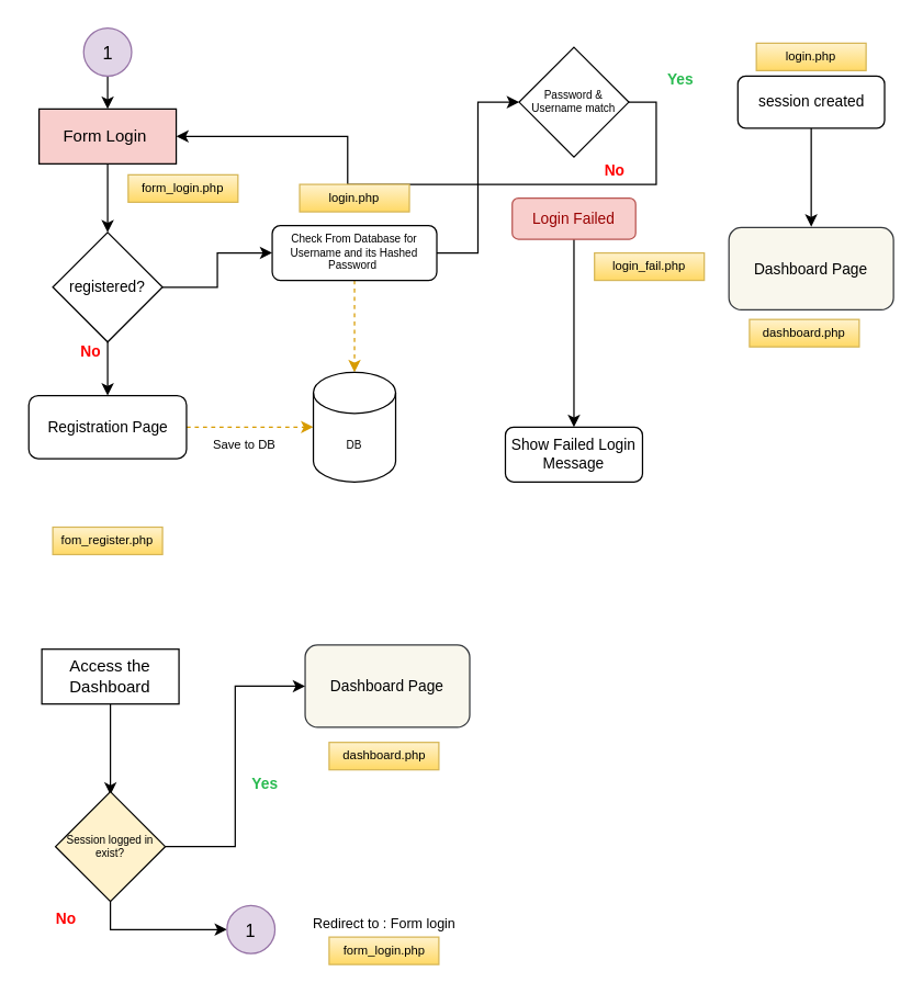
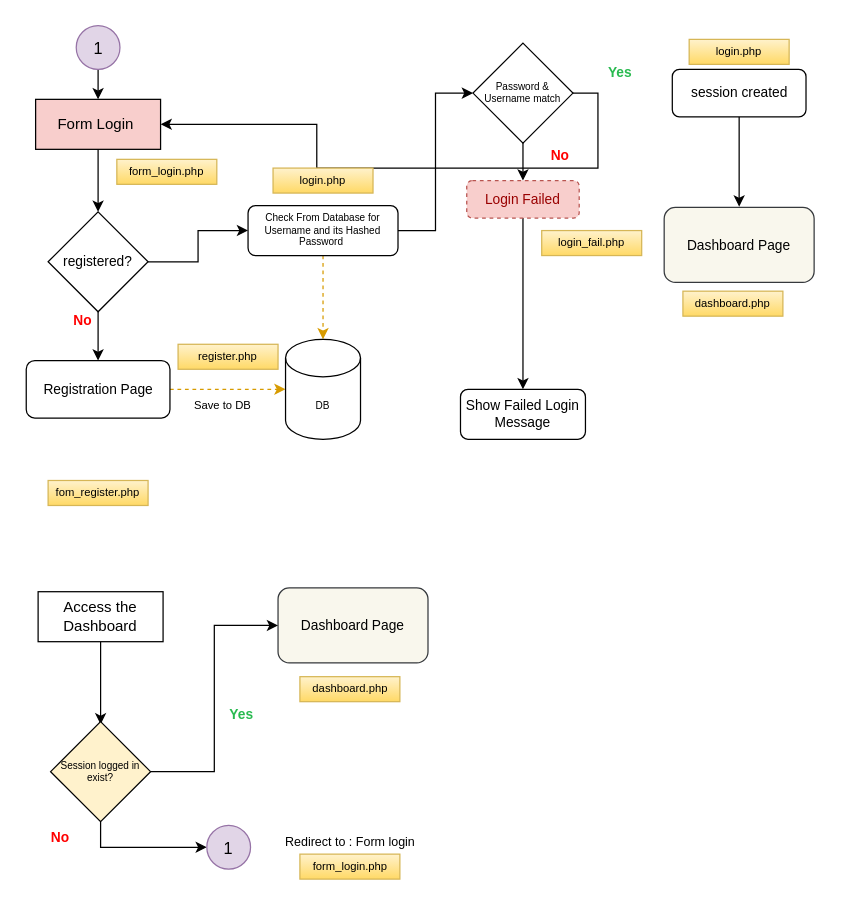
+ <mxCell id="9" style="edgeStyle=orthogonalEdgeStyle;rounded=0;orthogonalLoop=1;jettySize=auto;html=1;exitX=0.5;exitY=1;exitDx=0;exitDy=0;entryX=0.5;entryY=0;entryDx=0;entryDy=0;fontSize=8;" parent="1" source="11" target="13" edge="1"><mxGeometry relative="1" as="geometry" /></mxCell>
- <mxCell id="13" value="Login Failed" style="rounded=1;whiteSpace=wrap;html=1;fontSize=11;fillColor=#f8cecc;strokeColor=#b85450;fontColor=#990000;" parent="1" vertex="1"><mxGeometry x="373" y="144" width="90" height="30" as="geometry" /></mxCell>
+ <mxCell id="13" value="Login Failed" style="rounded=1;whiteSpace=wrap;html=1;fontSize=11;fillColor=#f8cecc;strokeColor=#b85450;fontColor=#990000;dashed=1;" parent="1" vertex="1"><mxGeometry x="373" y="144" width="90" height="30" as="geometry" /></mxCell>
+ <mxCell id="29" value="register.php" style="text;html=1;strokeColor=#d6b656;fillColor=#fff2cc;align=center;verticalAlign=middle;whiteSpace=wrap;rounded=0;fontSize=9;gradientColor=#ffd966;" parent="1" vertex="1"><mxGeometry x="142" y="275" width="80" height="20" as="geometry" /></mxCell>
